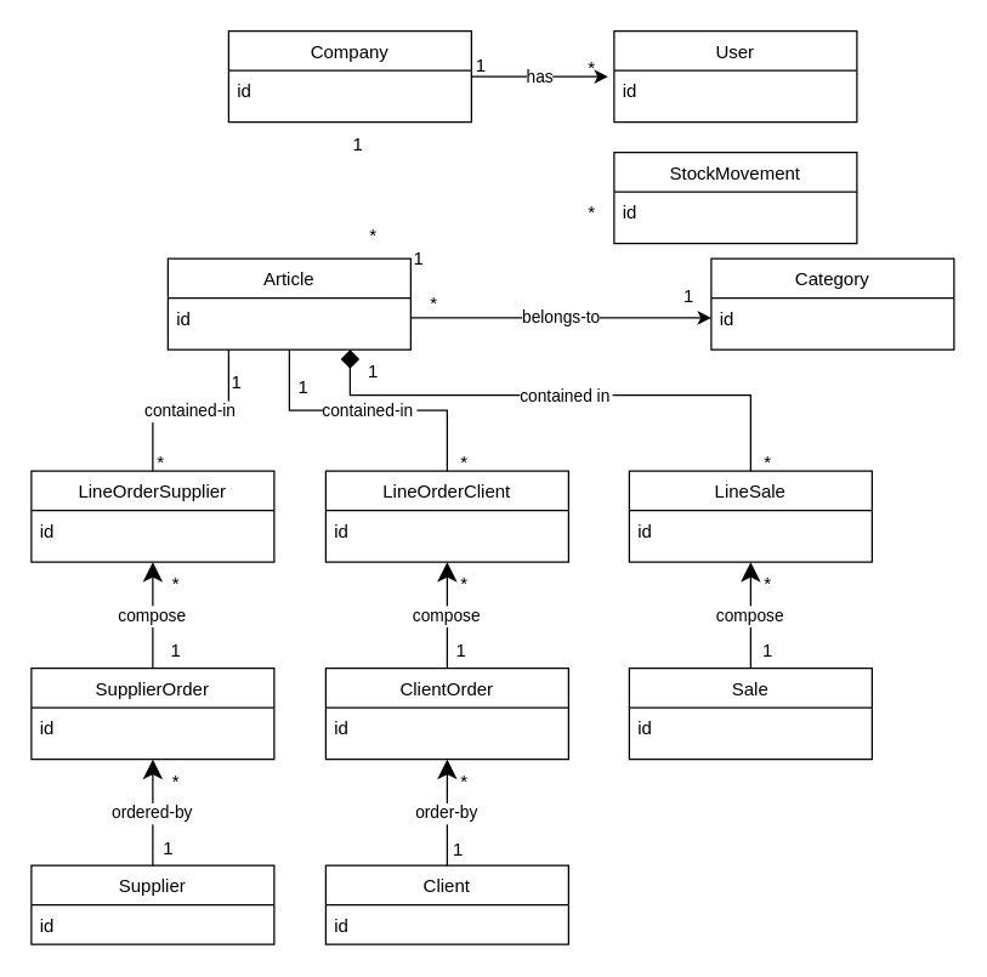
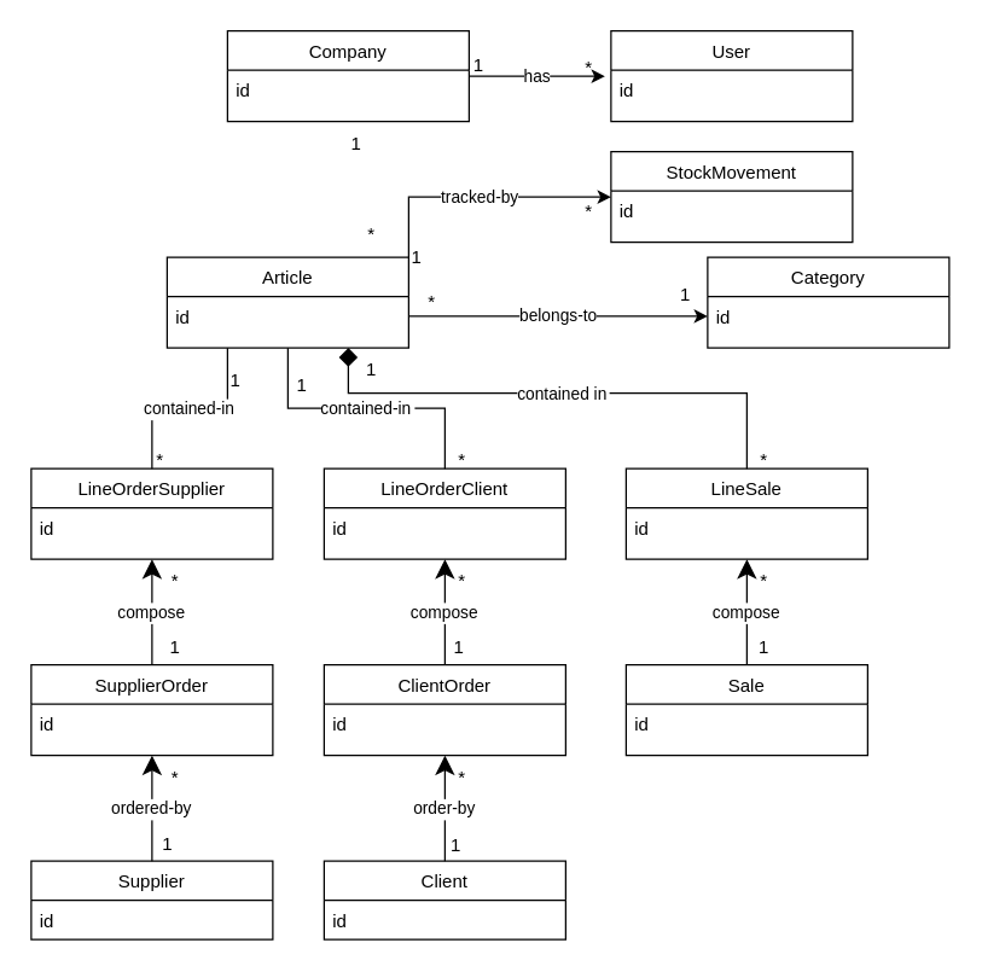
+ <mxCell id="59" value="tracked-by" style="edgeStyle=orthogonalEdgeStyle;rounded=0;orthogonalLoop=1;jettySize=auto;html=1;entryX=1;entryY=0;entryDx=0;entryDy=0;endArrow=none;endFill=0;startArrow=classic;startFill=1;" edge="1" parent="1" source="60" target="3"><mxGeometry relative="1" as="geometry" /></mxCell>
